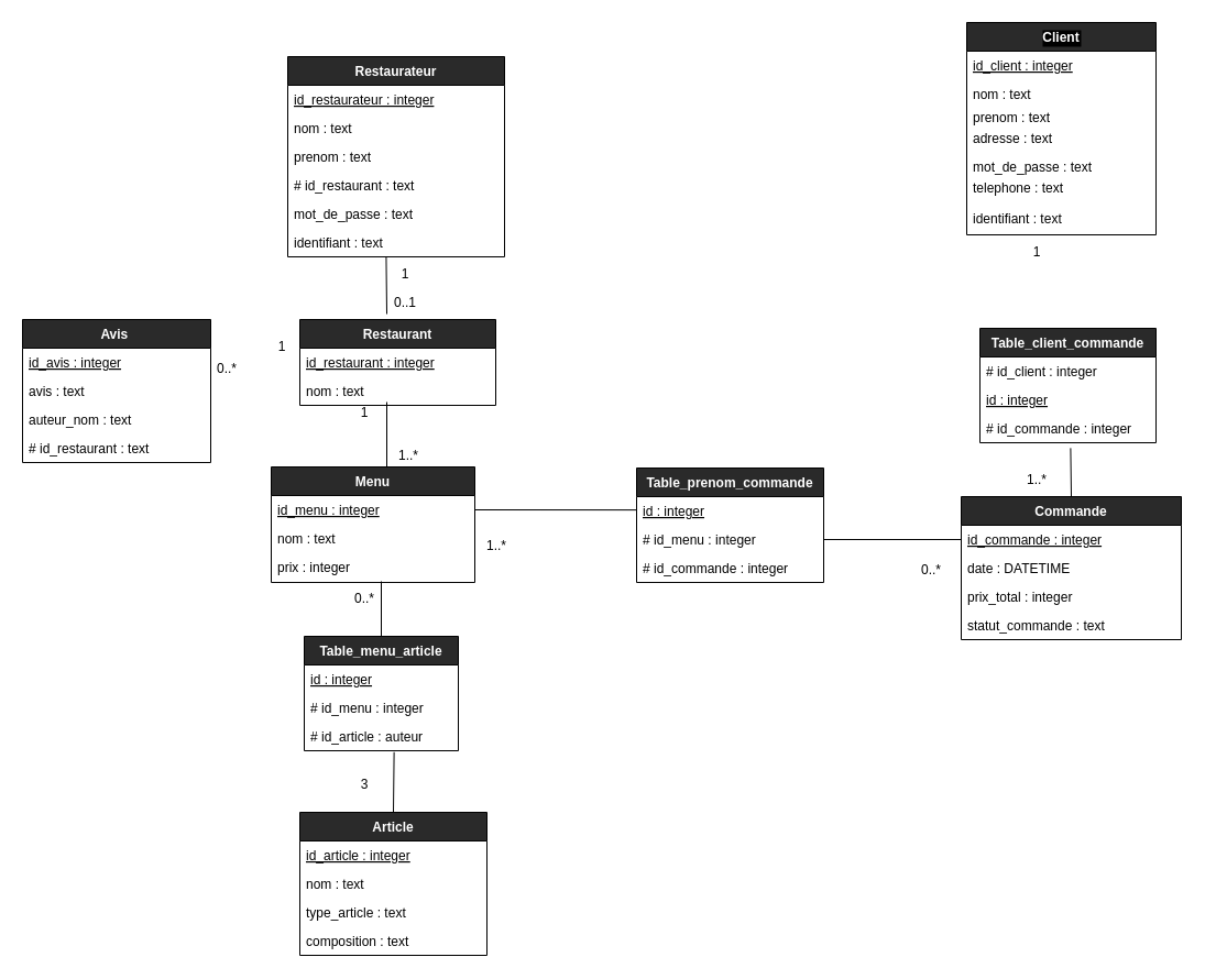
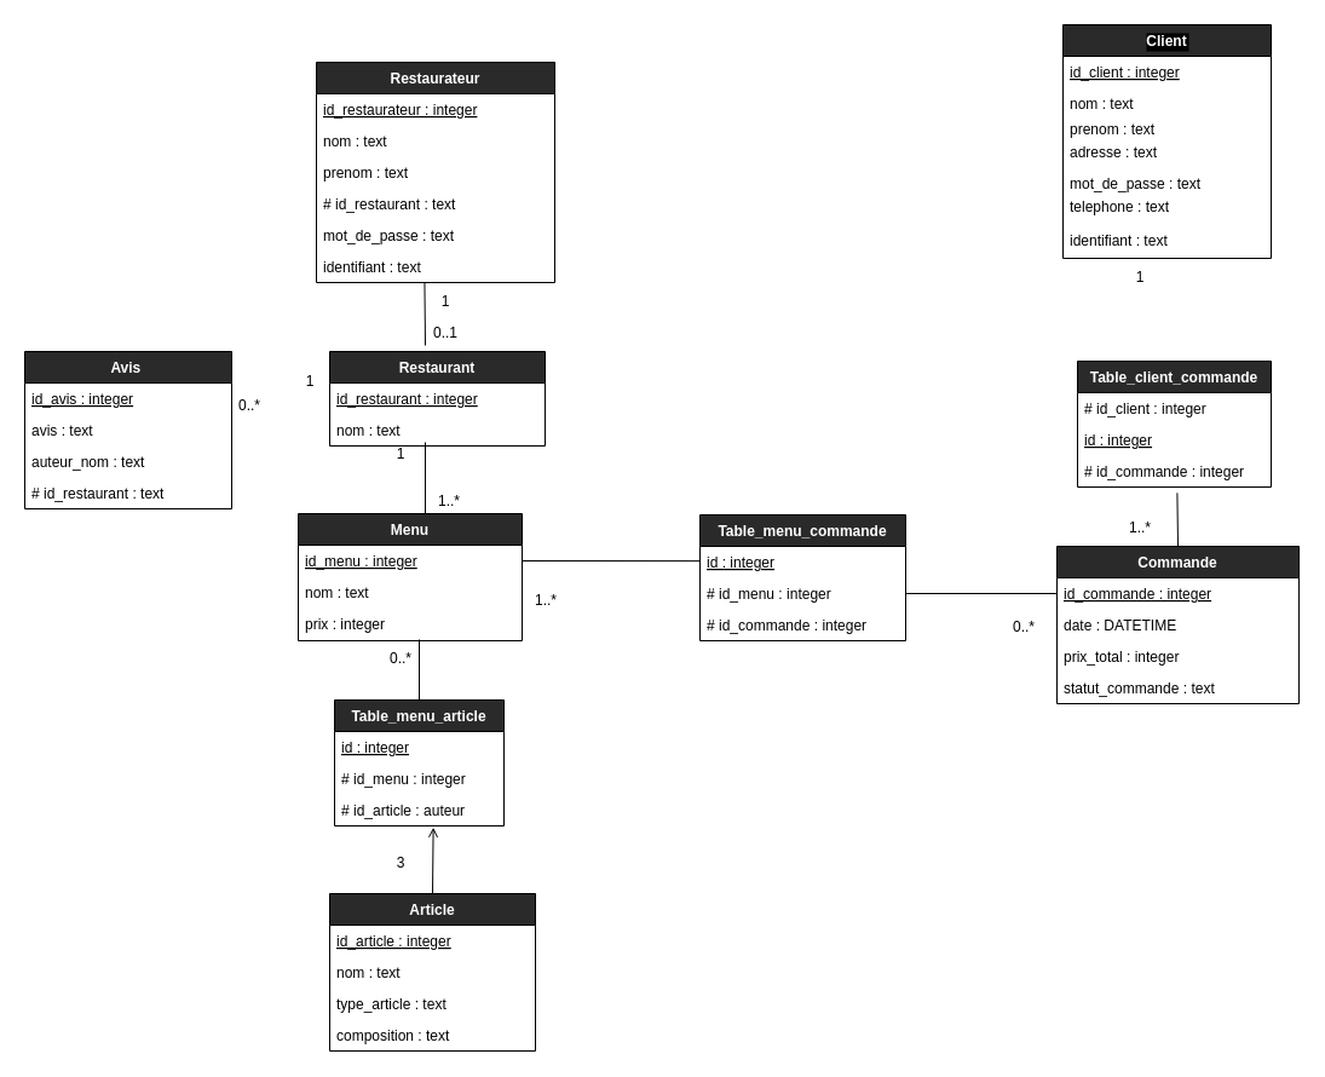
- <mxCell id="59" value="Table_prenom_commande" style="swimlane;fontStyle=1;childLayout=stackLayout;horizontal=1;startSize=26;horizontalStack=0;resizeParent=1;resizeParentMax=0;resizeLast=0;collapsible=1;marginBottom=0;rounded=0;shadow=0;glass=0;sketch=0;fillColor=#2a2a2a;fontColor=#FFFFFF;" parent="1" vertex="1"><mxGeometry x="578" y="425" width="170" height="104" as="geometry" /></mxCell>
+ <mxCell id="59" value="Table_menu_commande" style="swimlane;fontStyle=1;childLayout=stackLayout;horizontal=1;startSize=26;horizontalStack=0;resizeParent=1;resizeParentMax=0;resizeLast=0;collapsible=1;marginBottom=0;rounded=0;shadow=0;glass=0;sketch=0;fillColor=#2a2a2a;fontColor=#FFFFFF;" parent="1" vertex="1"><mxGeometry x="578" y="425" width="170" height="104" as="geometry" /></mxCell>
- <mxCell id="26" style="edgeStyle=none;html=1;exitX=0.5;exitY=0;exitDx=0;exitDy=0;entryX=0.583;entryY=1.049;entryDx=0;entryDy=0;entryPerimeter=0;endArrow=none;endFill=0;strokeColor=#000000;" edge="1" parent="1" source="27" target="38"><mxGeometry relative="1" as="geometry" /></mxCell>
+ <mxCell id="26" style="edgeStyle=none;html=1;exitX=0.5;exitY=0;exitDx=0;exitDy=0;entryX=0.583;entryY=1.049;entryDx=0;entryDy=0;entryPerimeter=0;endArrow=open;endFill=0;strokeColor=#000000;" edge="1" parent="1" source="27" target="38"><mxGeometry relative="1" as="geometry" /></mxCell>
